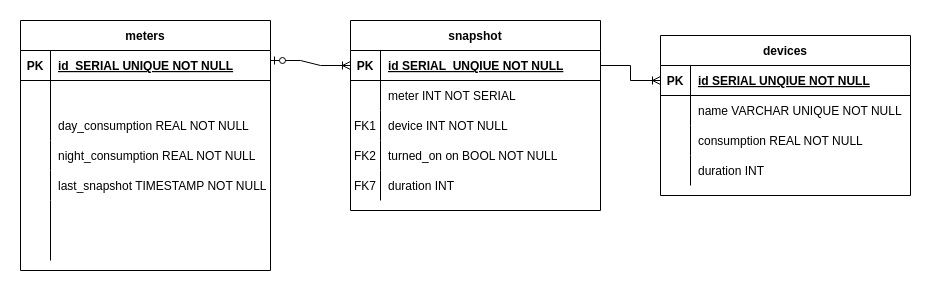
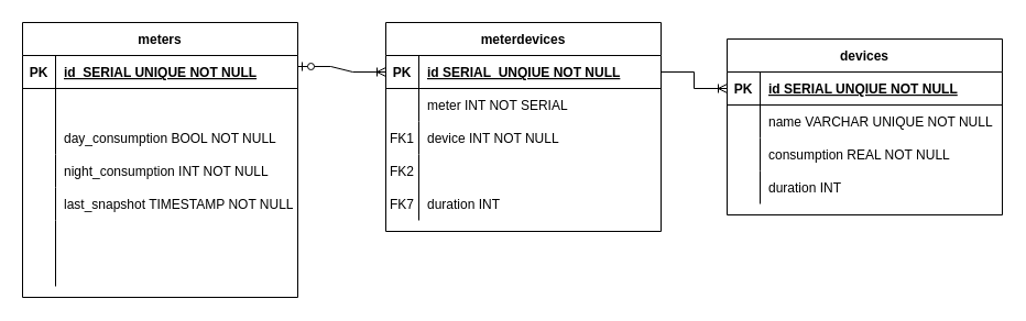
- <mxCell id="2" value="snapshot" style="shape=table;startSize=30;container=1;collapsible=1;childLayout=tableLayout;fixedRows=1;rowLines=0;fontStyle=1;align=center;resizeLast=1;" parent="1" vertex="1"><mxGeometry x="350" y="20" width="250" height="190" as="geometry" /></mxCell>
+ <mxCell id="2" value="meterdevices" style="shape=table;startSize=30;container=1;collapsible=1;childLayout=tableLayout;fixedRows=1;rowLines=0;fontStyle=1;align=center;resizeLast=1;" parent="1" vertex="1"><mxGeometry x="350" y="20" width="250" height="190" as="geometry" /></mxCell>
- <mxCell id="39" value="day_consumption REAL NOT NULL" style="shape=partialRectangle;overflow=hidden;connectable=0;fillColor=none;top=0;left=0;bottom=0;right=0;align=left;spacingLeft=6;" parent="37" vertex="1"><mxGeometry x="30" width="220" height="30" as="geometry"><mxRectangle width="220" height="30" as="alternateBounds" /></mxGeometry></mxCell>
+ <mxCell id="39" value="day_consumption BOOL NOT NULL" style="shape=partialRectangle;overflow=hidden;connectable=0;fillColor=none;top=0;left=0;bottom=0;right=0;align=left;spacingLeft=6;" parent="37" vertex="1"><mxGeometry x="30" width="220" height="30" as="geometry"><mxRectangle width="220" height="30" as="alternateBounds" /></mxGeometry></mxCell>
- <mxCell id="42" value="night_consumption REAL NOT NULL" style="shape=partialRectangle;overflow=hidden;connectable=0;fillColor=none;top=0;left=0;bottom=0;right=0;align=left;spacingLeft=6;" parent="40" vertex="1"><mxGeometry x="30" width="220" height="30" as="geometry"><mxRectangle width="220" height="30" as="alternateBounds" /></mxGeometry></mxCell>
+ <mxCell id="42" value="night_consumption INT NOT NULL" style="shape=partialRectangle;overflow=hidden;connectable=0;fillColor=none;top=0;left=0;bottom=0;right=0;align=left;spacingLeft=6;" parent="40" vertex="1"><mxGeometry x="30" width="220" height="30" as="geometry"><mxRectangle width="220" height="30" as="alternateBounds" /></mxGeometry></mxCell>
- <mxCell id="14" value="turned_on on BOOL NOT NULL" style="shape=partialRectangle;overflow=hidden;connectable=0;fillColor=none;top=0;left=0;bottom=0;right=0;align=left;spacingLeft=6;" parent="12" vertex="1"><mxGeometry x="30" width="220" height="30" as="geometry"><mxRectangle width="220" height="30" as="alternateBounds" /></mxGeometry></mxCell>
